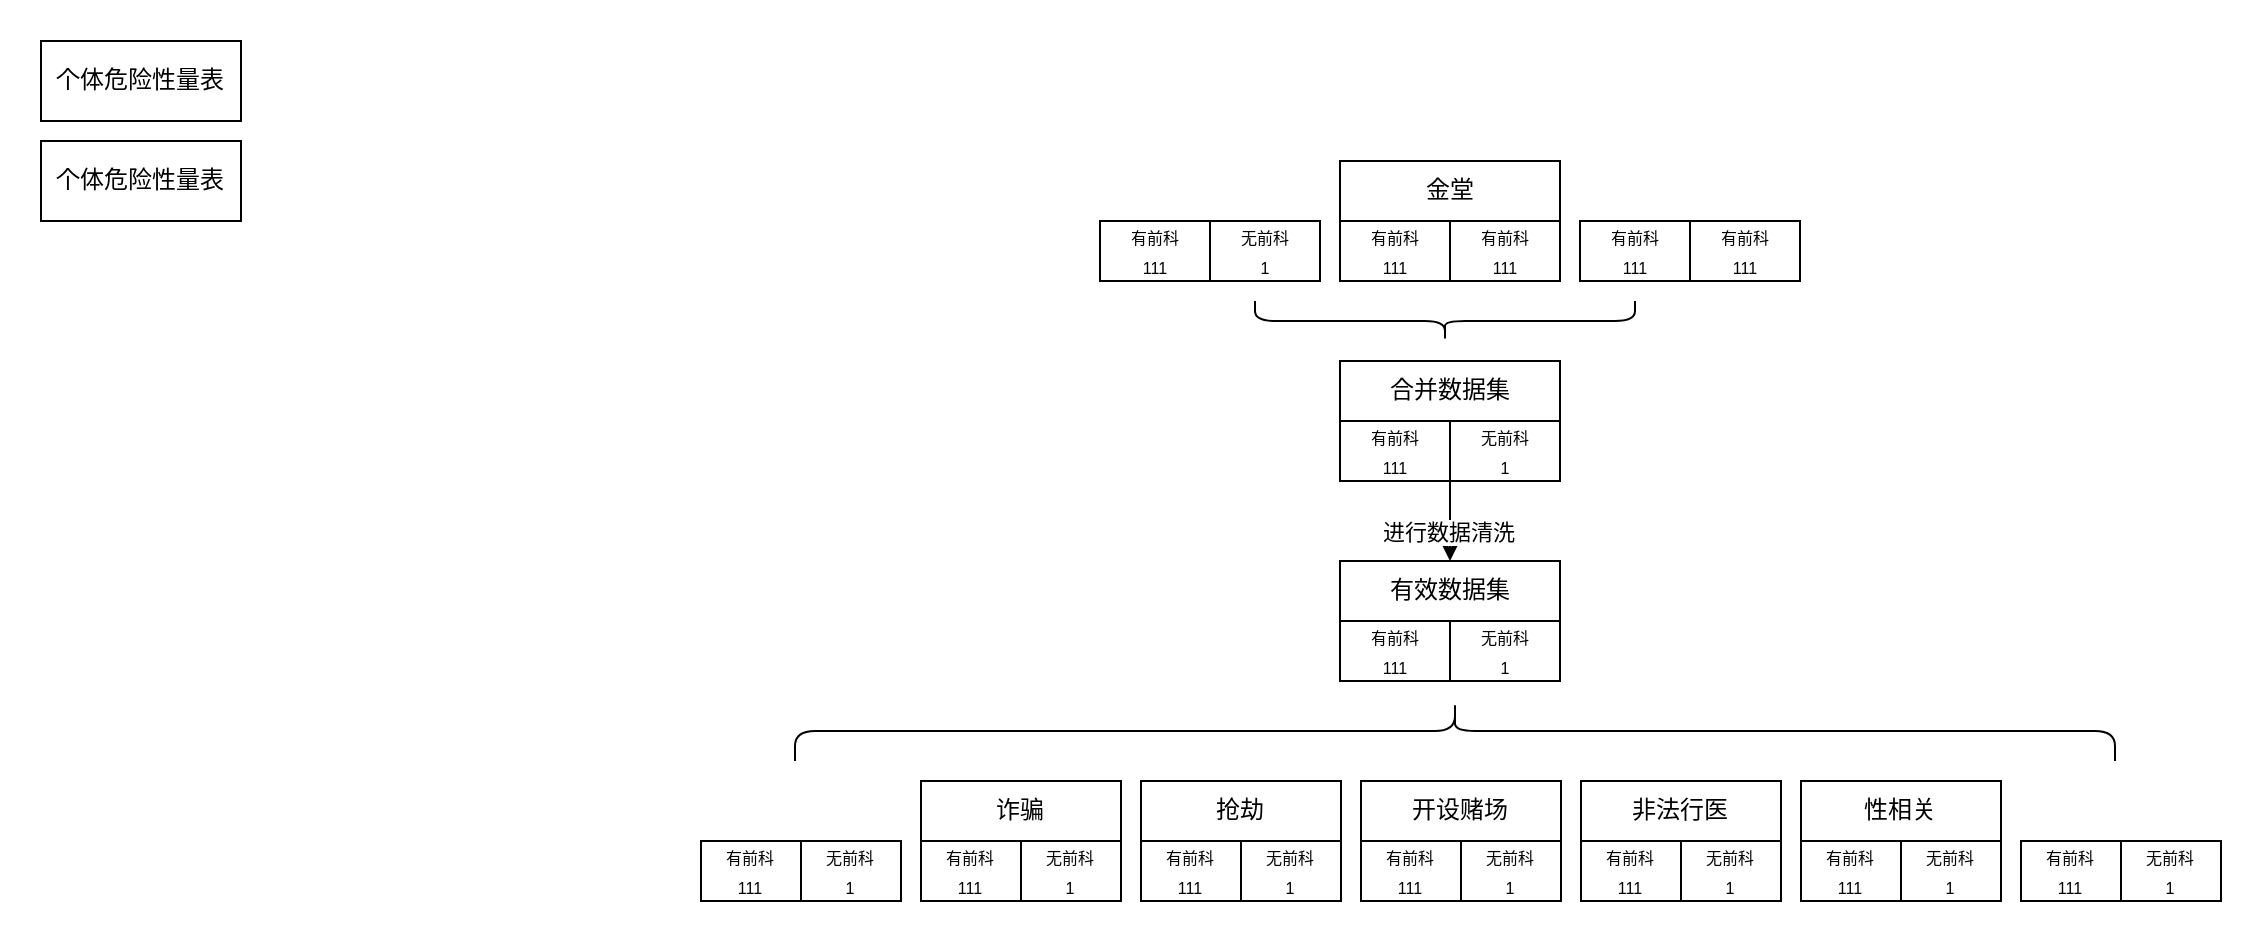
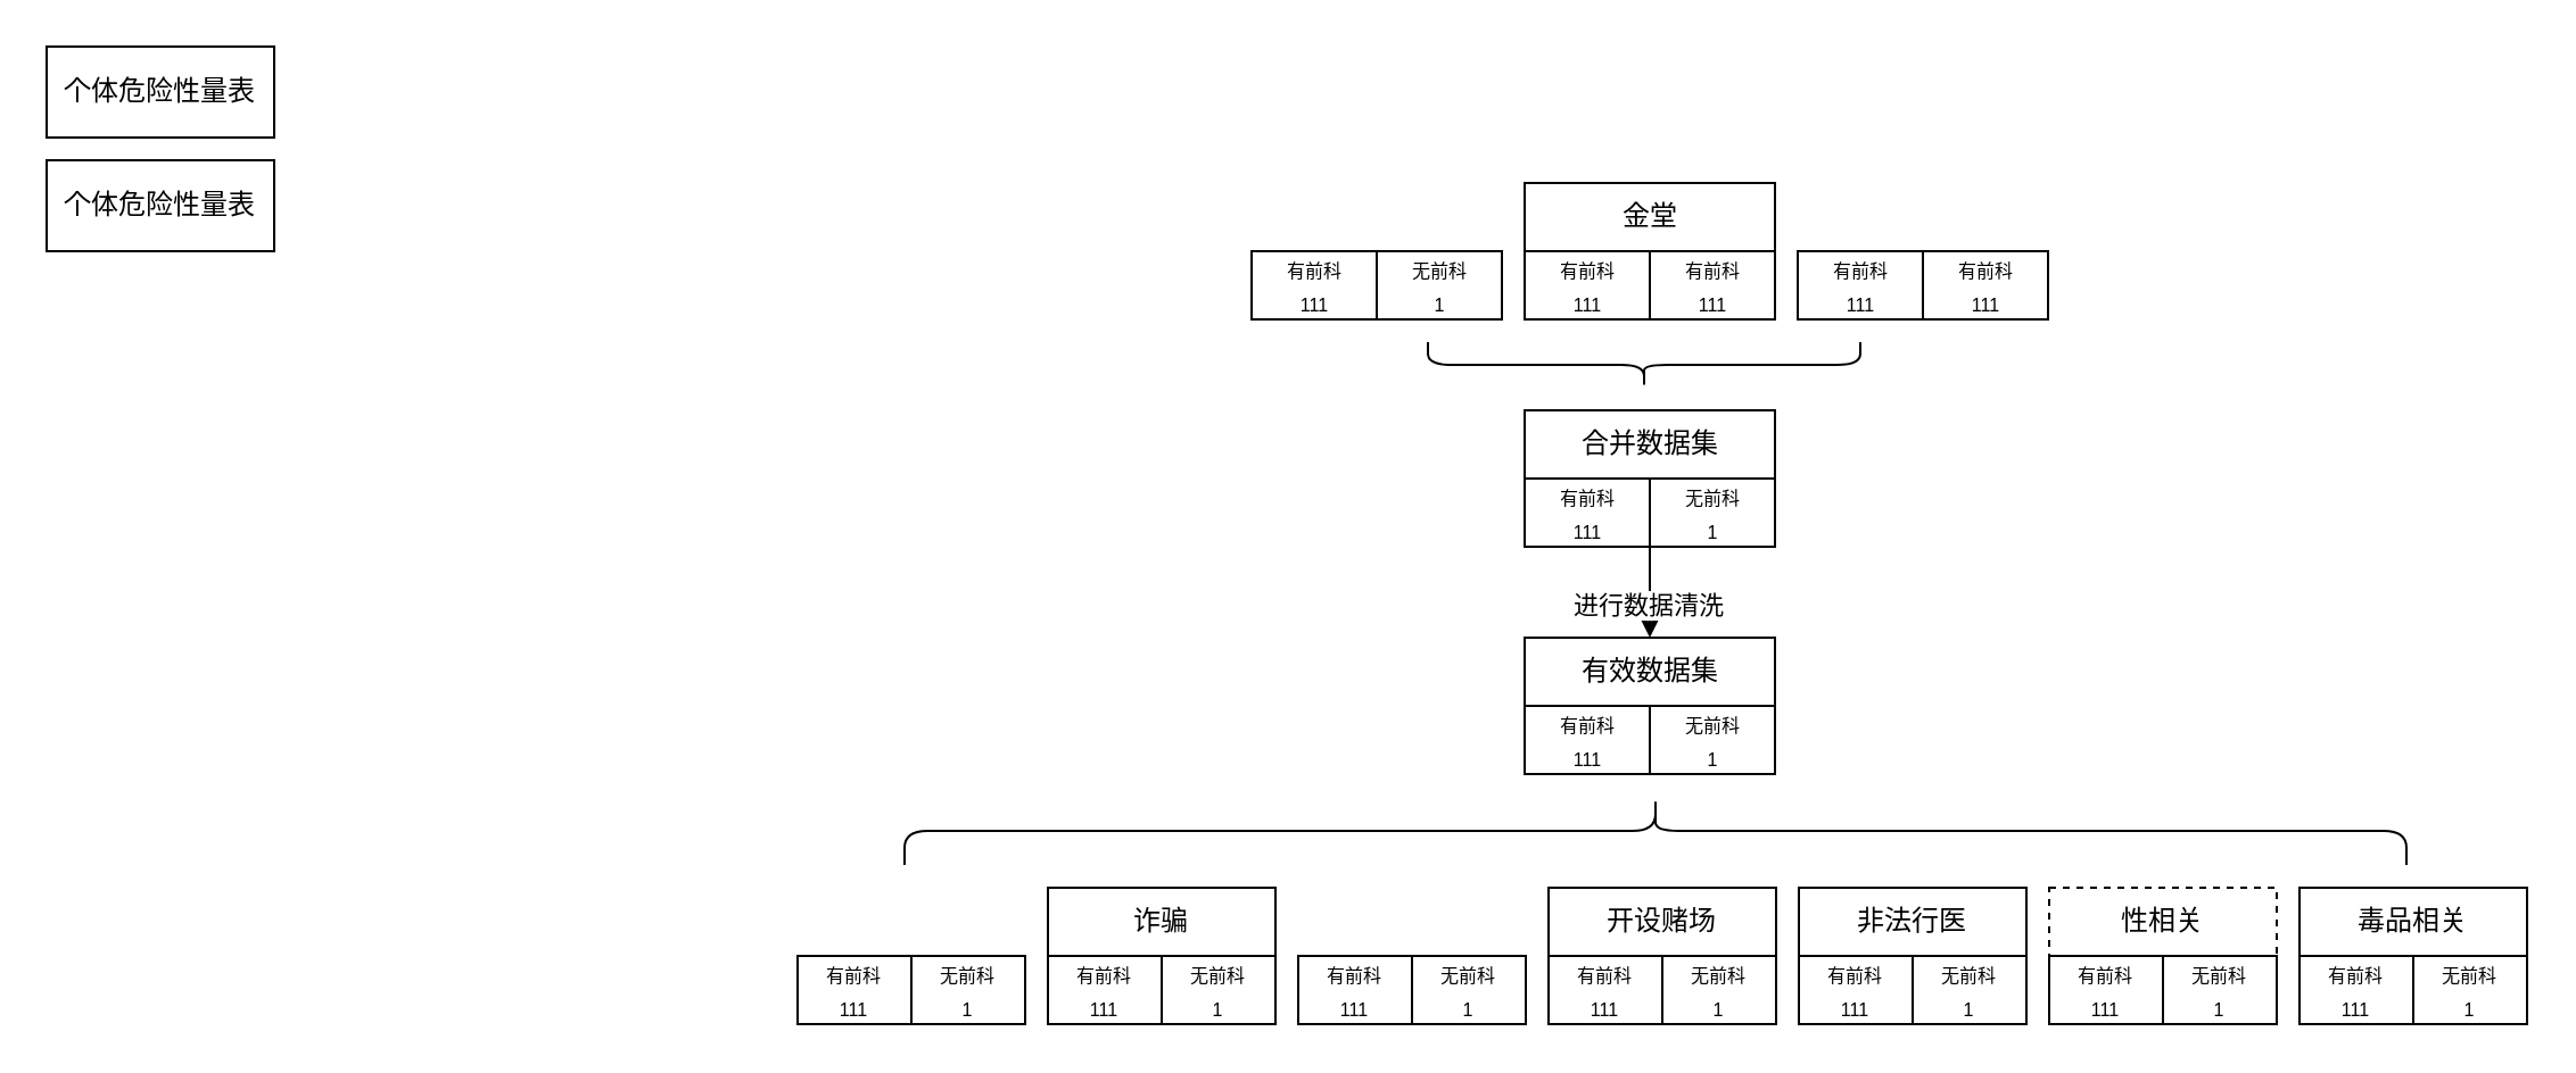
- <mxCell id="33" value="抢劫" style="rounded=0;whiteSpace=wrap;html=1;" vertex="1" parent="32"><mxGeometry width="100.0" height="30" as="geometry" /></mxCell>
- <mxCell id="45" value="性相关" style="rounded=0;whiteSpace=wrap;html=1;" vertex="1" parent="44"><mxGeometry width="100.0" height="30" as="geometry" /></mxCell>
+ <mxCell id="45" value="性相关" style="rounded=0;whiteSpace=wrap;html=1;dashed=1;" vertex="1" parent="44"><mxGeometry width="100.0" height="30" as="geometry" /></mxCell>
+ <mxCell id="49" value="毒品相关" style="rounded=0;whiteSpace=wrap;html=1;" vertex="1" parent="48"><mxGeometry width="100.0" height="30" as="geometry" /></mxCell>
